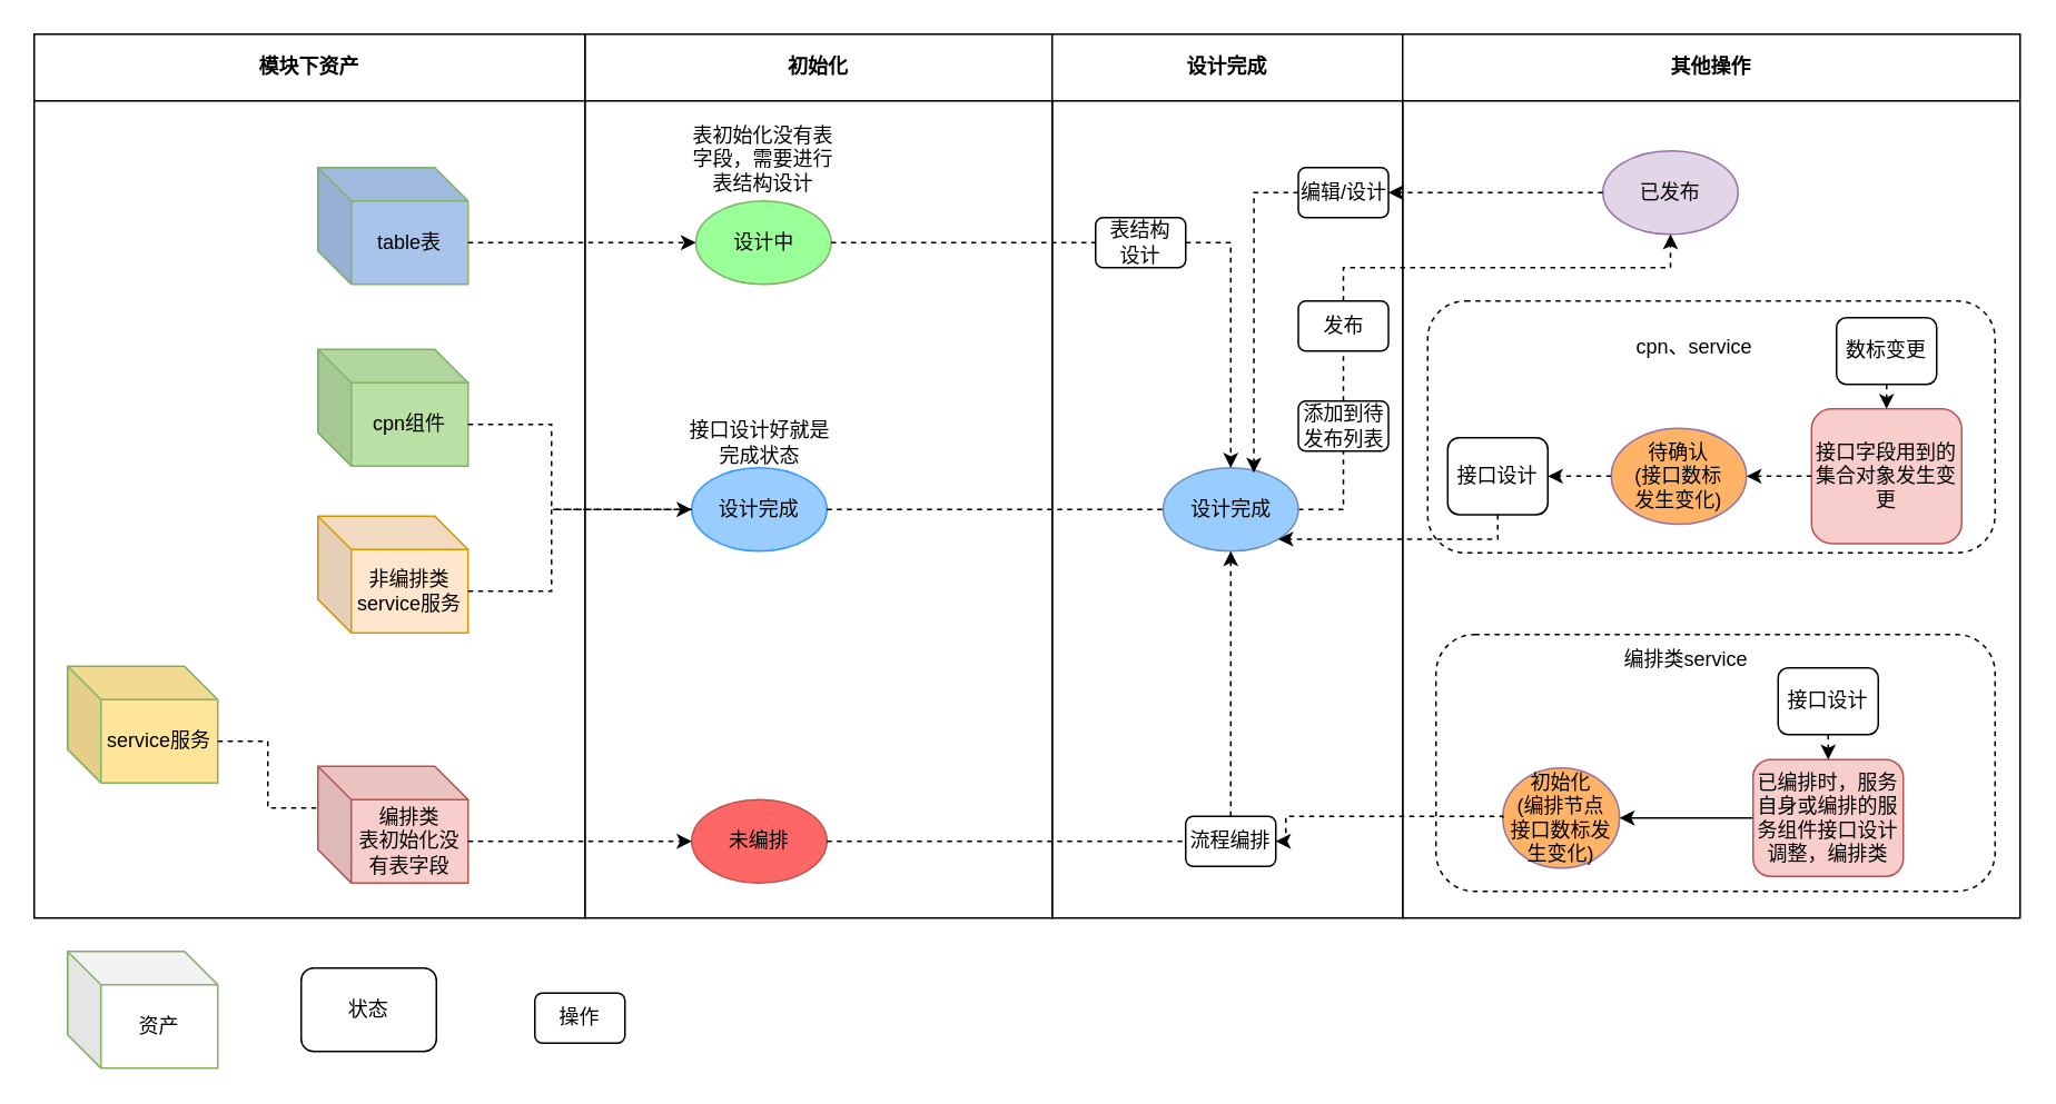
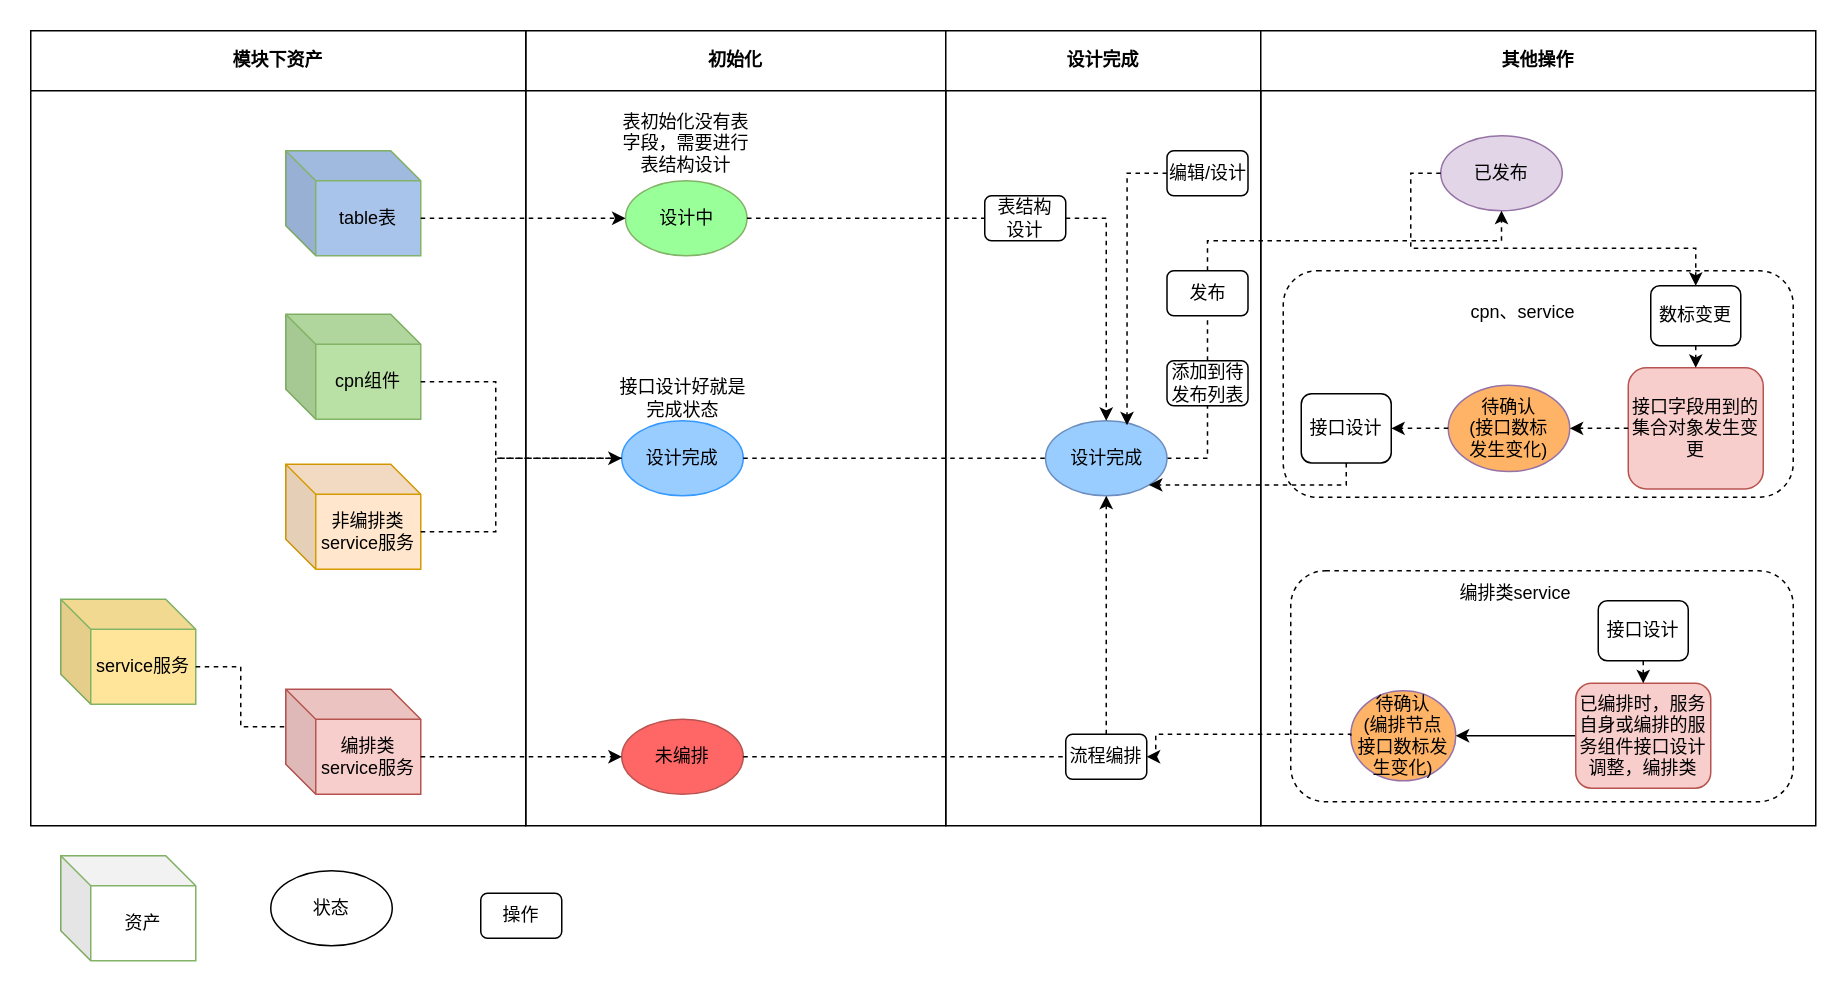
- <mxCell id="59" style="edgeStyle=orthogonalEdgeStyle;rounded=0;orthogonalLoop=1;jettySize=auto;html=1;exitX=0;exitY=0.5;exitDx=0;exitDy=0;dashed=1;" edge="1" parent="1" source="35" target="25"><mxGeometry relative="1" as="geometry" /></mxCell>
+ <mxCell id="59" style="edgeStyle=orthogonalEdgeStyle;rounded=0;orthogonalLoop=1;jettySize=auto;html=1;exitX=0;exitY=0.5;exitDx=0;exitDy=0;dashed=1;" edge="1" parent="1" source="35" target="49"><mxGeometry relative="1" as="geometry" /></mxCell>
- <mxCell id="36" value="初始化&lt;div&gt;(编排节点&lt;/div&gt;&lt;div&gt;接口数标发生变化)&lt;/div&gt;" style="ellipse;whiteSpace=wrap;html=1;fillColor=#FFB366;strokeColor=#9673a6;" vertex="1" parent="33"><mxGeometry x="60" y="440" width="70" height="60" as="geometry" /></mxCell>
+ <mxCell id="36" value="待确认&lt;div&gt;(编排节点&lt;/div&gt;&lt;div&gt;接口数标发生变化)&lt;/div&gt;" style="ellipse;whiteSpace=wrap;html=1;fillColor=#FFB366;strokeColor=#9673a6;" vertex="1" parent="33"><mxGeometry x="60" y="440" width="70" height="60" as="geometry" /></mxCell>
- <mxCell id="12" value="编排类&lt;div&gt;表初始化没有表字段&lt;/div&gt;" style="shape=cube;whiteSpace=wrap;html=1;boundedLbl=1;backgroundOutline=1;darkOpacity=0.05;darkOpacity2=0.1;fillColor=#f8cecc;strokeColor=#b85450;" vertex="1" parent="8"><mxGeometry x="170" y="439" width="90" height="70" as="geometry" /></mxCell>
+ <mxCell id="12" value="编排类&lt;div&gt;service服务&lt;/div&gt;" style="shape=cube;whiteSpace=wrap;html=1;boundedLbl=1;backgroundOutline=1;darkOpacity=0.05;darkOpacity2=0.1;fillColor=#f8cecc;strokeColor=#b85450;" vertex="1" parent="8"><mxGeometry x="170" y="439" width="90" height="70" as="geometry" /></mxCell>
- <mxCell id="57" value="状态" style="whiteSpace=wrap;html=1;fillColor=#FFFFFF;strokeColor=#000000;rounded=1;" vertex="1" parent="1"><mxGeometry x="180" y="580" width="81" height="50" as="geometry" /></mxCell>
+ <mxCell id="57" value="状态" style="ellipse;whiteSpace=wrap;html=1;fillColor=#FFFFFF;strokeColor=#000000;" vertex="1" parent="1"><mxGeometry x="180" y="580" width="81" height="50" as="geometry" /></mxCell>
